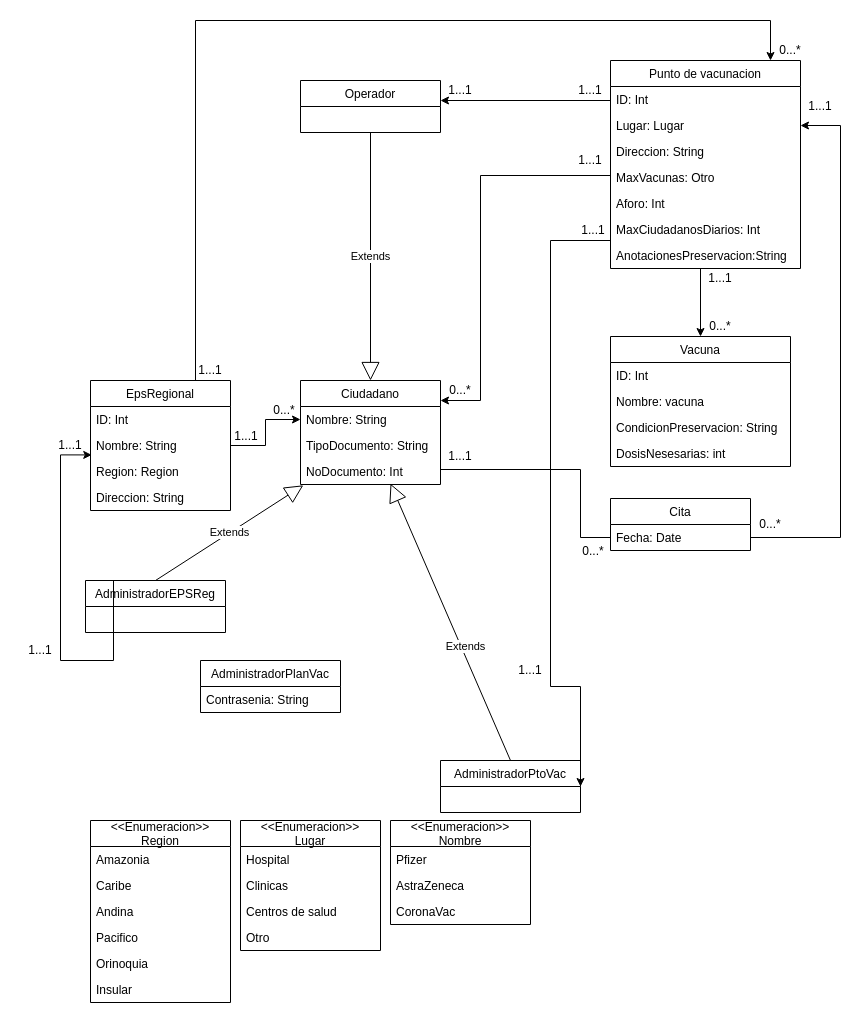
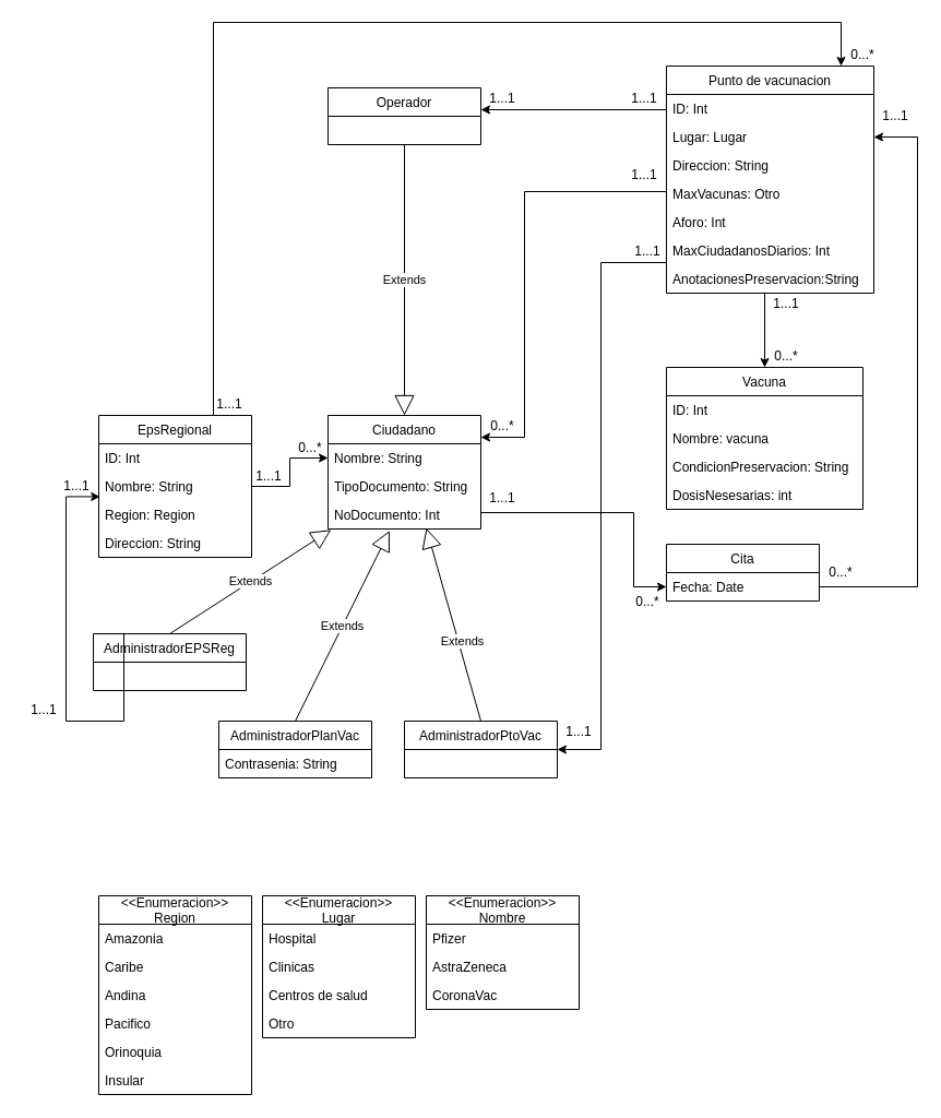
- <mxCell id="28" style="edgeStyle=orthogonalEdgeStyle;rounded=0;orthogonalLoop=1;jettySize=auto;html=1;exitX=1;exitY=0.5;exitDx=0;exitDy=0;entryX=0;entryY=0.5;entryDx=0;entryDy=0;endArrow=none;" parent="1" source="5" target="21" edge="1"><mxGeometry relative="1" as="geometry"><mxPoint x="610" y="500" as="targetPoint" /><Array as="points"><mxPoint x="440" y="469" /><mxPoint x="580" y="469" /><mxPoint x="580" y="537" /></Array></mxGeometry></mxCell>
+ <mxCell id="28" style="edgeStyle=orthogonalEdgeStyle;rounded=0;orthogonalLoop=1;jettySize=auto;html=1;exitX=1;exitY=0.5;exitDx=0;exitDy=0;entryX=0;entryY=0.5;entryDx=0;entryDy=0;" parent="1" source="5" target="21" edge="1"><mxGeometry relative="1" as="geometry"><mxPoint x="610" y="500" as="targetPoint" /><Array as="points"><mxPoint x="440" y="469" /><mxPoint x="580" y="469" /><mxPoint x="580" y="537" /></Array></mxGeometry></mxCell>
+ <mxCell id="73" value="Extends" style="endArrow=block;endSize=16;endFill=0;html=1;exitX=0.5;exitY=0;exitDx=0;exitDy=0;entryX=0.403;entryY=1.062;entryDx=0;entryDy=0;entryPerimeter=0;" parent="1" source="66" target="5" edge="1"><mxGeometry width="160" relative="1" as="geometry"><mxPoint x="130" y="760" as="sourcePoint" /><mxPoint x="279.58" y="675.198" as="targetPoint" /></mxGeometry></mxCell>
- <mxCell id="68" value="AdministradorPtoVac" style="swimlane;fontStyle=0;childLayout=stackLayout;horizontal=1;startSize=26;fillColor=none;horizontalStack=0;resizeParent=1;resizeParentMax=0;resizeLast=0;collapsible=1;marginBottom=0;" parent="1" vertex="1"><mxGeometry x="440" y="760" width="140" height="52" as="geometry" /></mxCell>
+ <mxCell id="68" value="AdministradorPtoVac" style="swimlane;fontStyle=0;childLayout=stackLayout;horizontal=1;startSize=26;fillColor=none;horizontalStack=0;resizeParent=1;resizeParentMax=0;resizeLast=0;collapsible=1;marginBottom=0;" parent="1" vertex="1"><mxGeometry x="370" y="660" width="140" height="52" as="geometry" /></mxCell>
